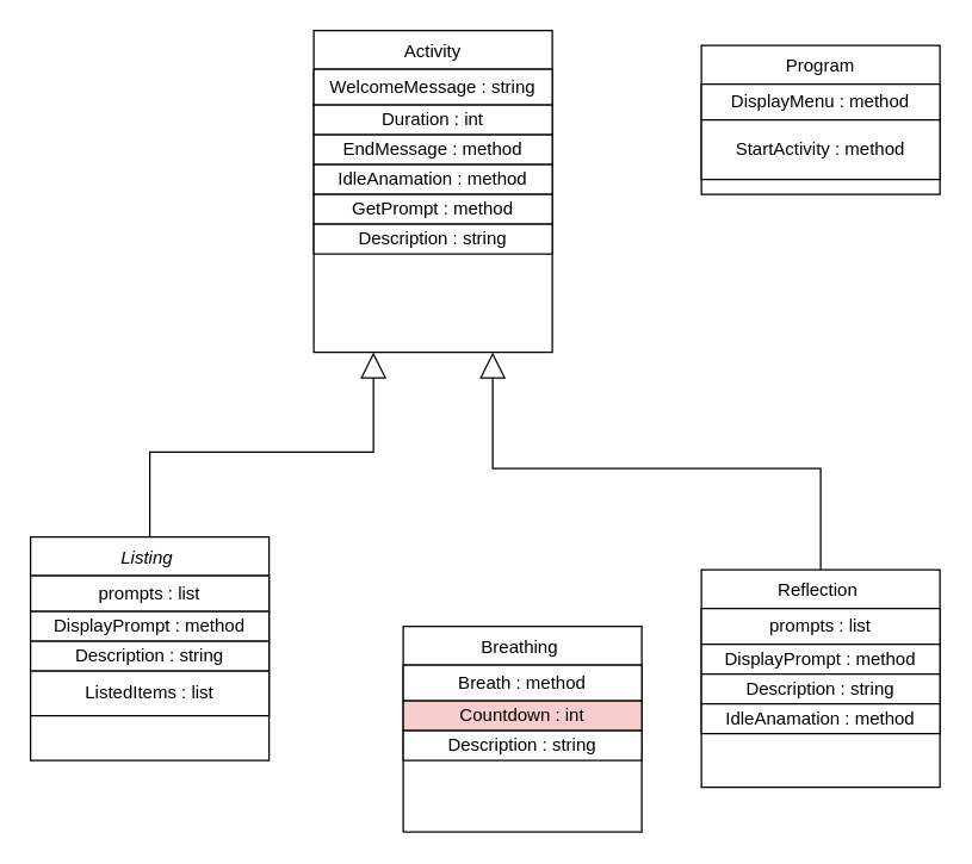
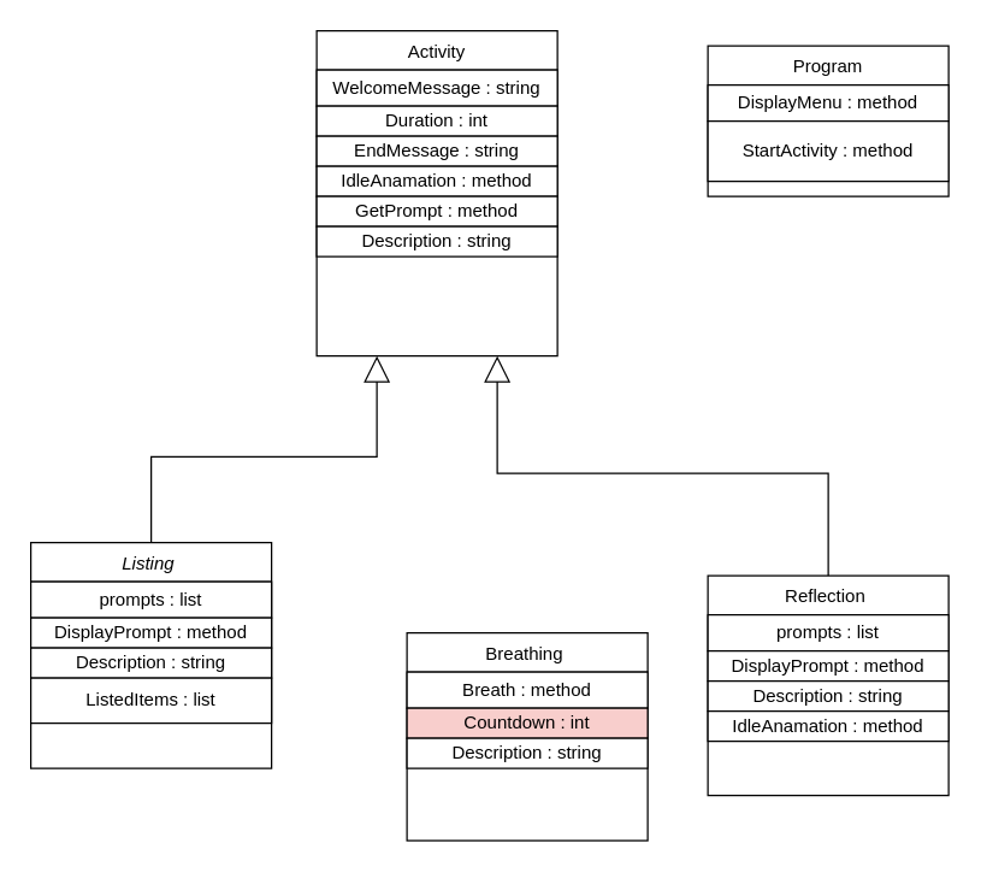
- <mxCell id="23" value="EndMessage : method" style="whiteSpace=wrap;html=1;" parent="20" vertex="1"><mxGeometry y="70" width="160" height="20" as="geometry" /></mxCell>
+ <mxCell id="23" value="EndMessage : string" style="whiteSpace=wrap;html=1;" parent="20" vertex="1"><mxGeometry y="70" width="160" height="20" as="geometry" /></mxCell>
